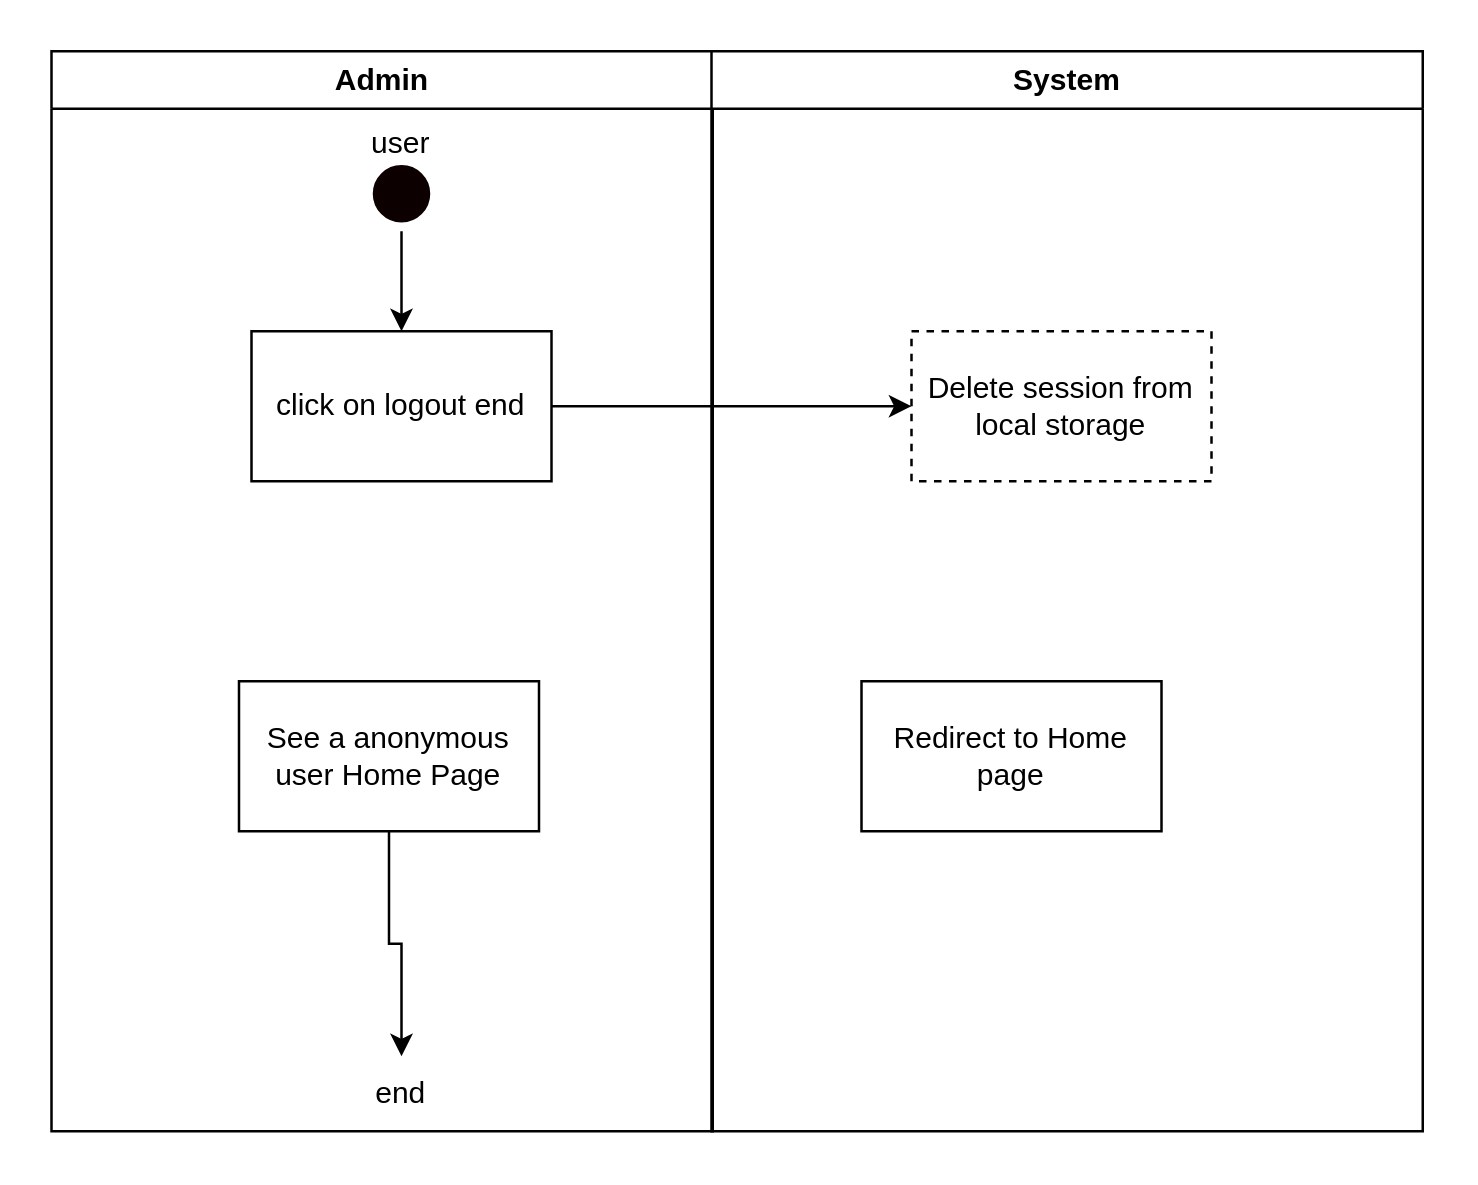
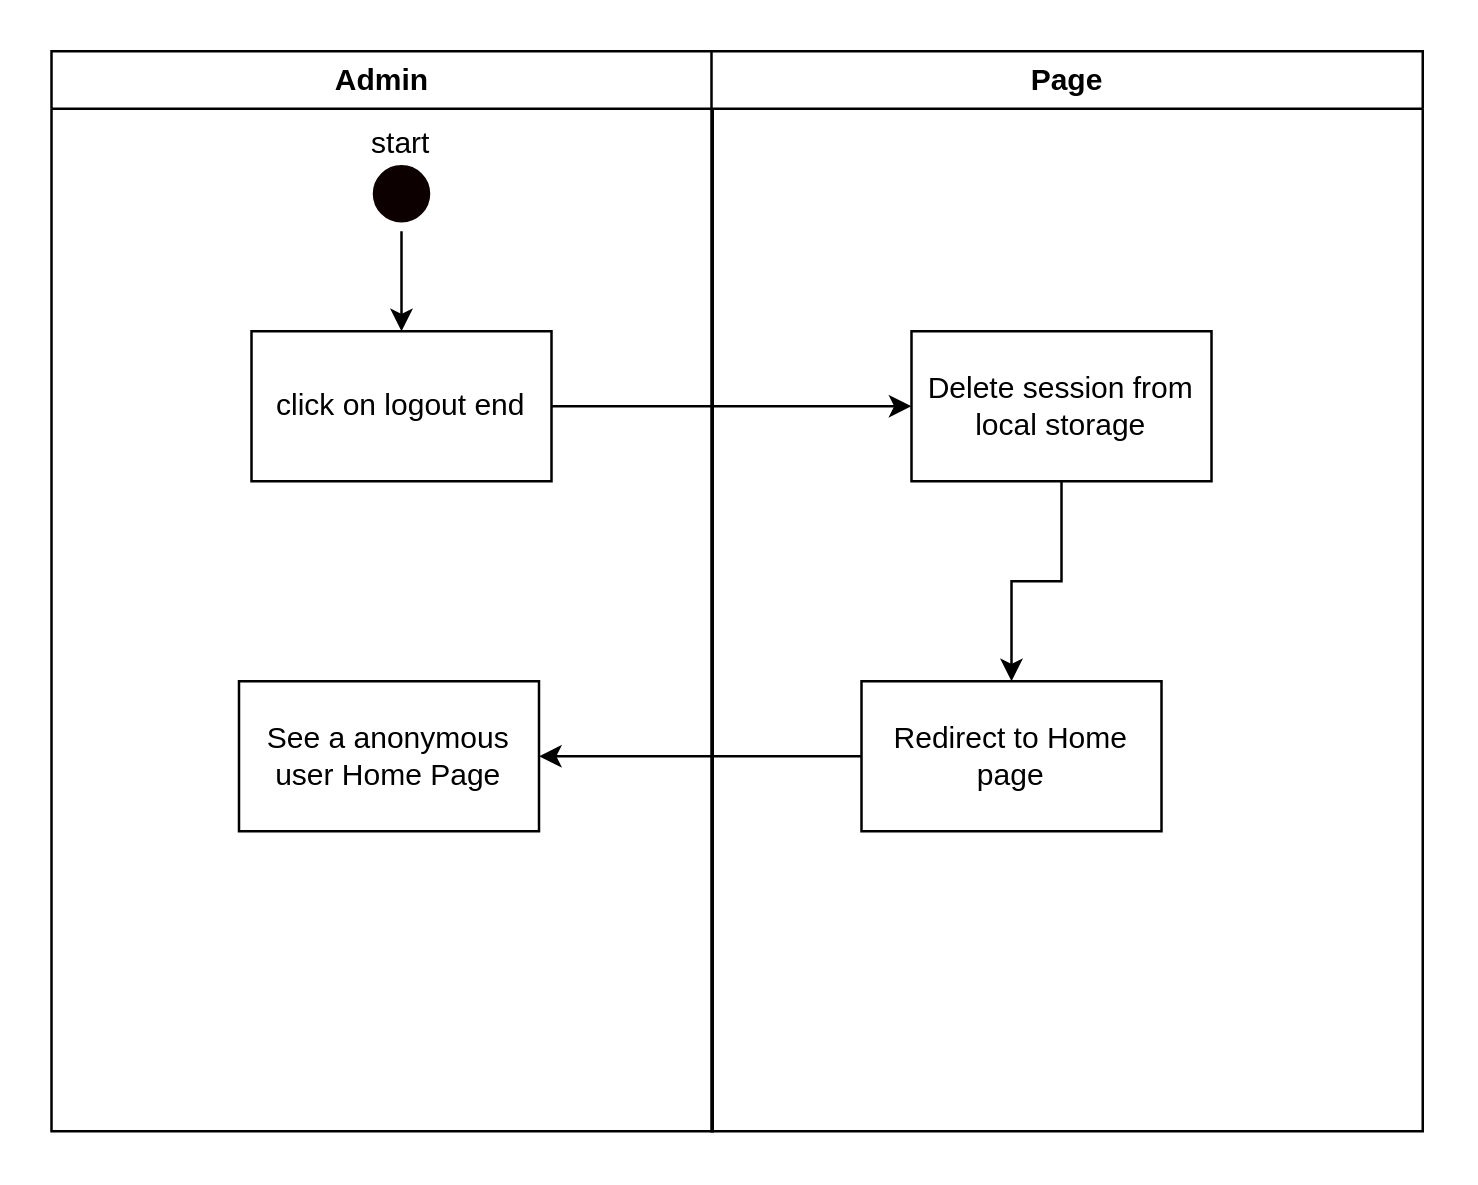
- <mxCell id="10" value="System" style="swimlane;whiteSpace=wrap" vertex="1" parent="1"><mxGeometry x="284" y="20" width="284.5" height="432" as="geometry" /></mxCell>
+ <mxCell id="10" value="Page" style="swimlane;whiteSpace=wrap" vertex="1" parent="1"><mxGeometry x="284" y="20" width="284.5" height="432" as="geometry" /></mxCell>
- <mxCell id="5" value="user" style="text;html=1;strokeColor=none;fillColor=none;align=center;verticalAlign=middle;whiteSpace=wrap;rounded=0;" vertex="1" parent="2"><mxGeometry x="110" y="22" width="60" height="30" as="geometry" /></mxCell>
+ <mxCell id="5" value="start" style="text;html=1;strokeColor=none;fillColor=none;align=center;verticalAlign=middle;whiteSpace=wrap;rounded=0;" vertex="1" parent="2"><mxGeometry x="110" y="22" width="60" height="30" as="geometry" /></mxCell>
- <mxCell id="12" value="Delete session from local storage" style="rounded=0;whiteSpace=wrap;html=1;dashed=1;" vertex="1" parent="10"><mxGeometry x="80" y="112" width="120" height="60" as="geometry" /></mxCell>
+ <mxCell id="12" value="Delete session from local storage" style="rounded=0;whiteSpace=wrap;html=1;" vertex="1" parent="10"><mxGeometry x="80" y="112" width="120" height="60" as="geometry" /></mxCell>
+ <mxCell id="11" style="edgeStyle=orthogonalEdgeStyle;rounded=0;orthogonalLoop=1;jettySize=auto;html=1;exitX=0.5;exitY=1;exitDx=0;exitDy=0;entryX=0.5;entryY=0;entryDx=0;entryDy=0;" edge="1" parent="10" source="12" target="13"><mxGeometry relative="1" as="geometry" /></mxCell>
+ <mxCell id="15" style="edgeStyle=orthogonalEdgeStyle;rounded=0;orthogonalLoop=1;jettySize=auto;html=1;exitX=0;exitY=0.5;exitDx=0;exitDy=0;entryX=1;entryY=0.5;entryDx=0;entryDy=0;" edge="1" parent="1" source="13" target="8"><mxGeometry relative="1" as="geometry" /></mxCell>
- <mxCell id="7" style="edgeStyle=orthogonalEdgeStyle;rounded=0;orthogonalLoop=1;jettySize=auto;html=1;exitX=0.5;exitY=1;exitDx=0;exitDy=0;entryX=0.5;entryY=0;entryDx=0;entryDy=0;" edge="1" parent="2" source="8" target="9"><mxGeometry relative="1" as="geometry" /></mxCell>
- <mxCell id="9" value="end" style="text;html=1;strokeColor=none;fillColor=none;align=center;verticalAlign=middle;whiteSpace=wrap;rounded=0;" vertex="1" parent="2"><mxGeometry x="110" y="402" width="60" height="30" as="geometry" /></mxCell>
